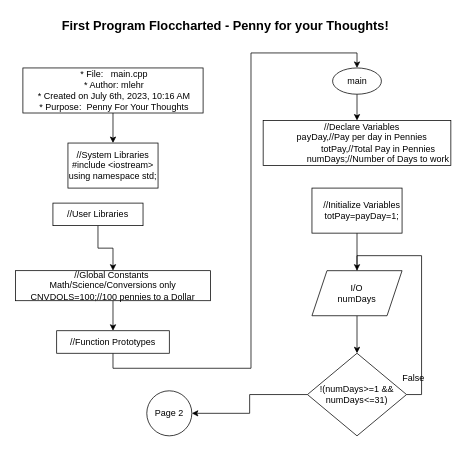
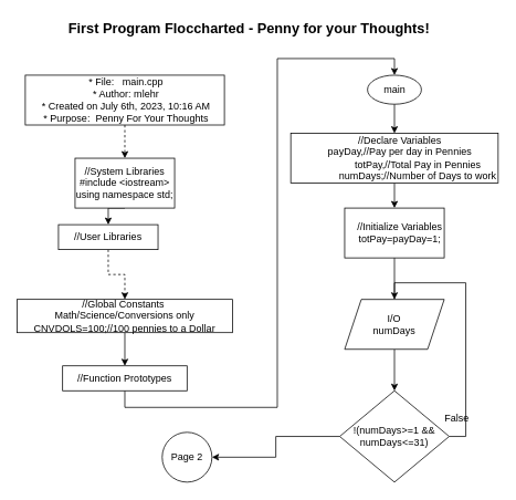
- <mxCell id="2" style="edgeStyle=orthogonalEdgeStyle;rounded=0;orthogonalLoop=1;jettySize=auto;html=1;exitX=0.5;exitY=1;exitDx=0;exitDy=0;entryX=0.5;entryY=0;entryDx=0;entryDy=0;" parent="1" source="3" target="5" edge="1"><mxGeometry relative="1" as="geometry" /></mxCell>
+ <mxCell id="2" style="edgeStyle=orthogonalEdgeStyle;rounded=0;orthogonalLoop=1;jettySize=auto;html=1;exitX=0.5;exitY=1;exitDx=0;exitDy=0;entryX=0.5;entryY=0;entryDx=0;entryDy=0;dashed=1;" parent="1" source="3" target="5" edge="1"><mxGeometry relative="1" as="geometry" /></mxCell>
+ <mxCell id="15" style="edgeStyle=orthogonalEdgeStyle;rounded=0;orthogonalLoop=1;jettySize=auto;html=1;exitX=0.5;exitY=1;exitDx=0;exitDy=0;entryX=0.5;entryY=0;entryDx=0;entryDy=0;" edge="1" parent="1" source="16" target="18"><mxGeometry relative="1" as="geometry" /></mxCell>
+ <mxCell id="4" style="edgeStyle=orthogonalEdgeStyle;rounded=0;orthogonalLoop=1;jettySize=auto;html=1;exitX=0.5;exitY=1;exitDx=0;exitDy=0;entryX=0.5;entryY=0;entryDx=0;entryDy=0;" parent="1" source="5" target="7" edge="1"><mxGeometry relative="1" as="geometry" /></mxCell>
- <mxCell id="6" style="edgeStyle=orthogonalEdgeStyle;rounded=0;orthogonalLoop=1;jettySize=auto;html=1;exitX=0.5;exitY=1;exitDx=0;exitDy=0;entryX=0.5;entryY=0;entryDx=0;entryDy=0;" parent="1" source="7" target="9" edge="1"><mxGeometry relative="1" as="geometry" /></mxCell>
+ <mxCell id="6" style="edgeStyle=orthogonalEdgeStyle;rounded=0;orthogonalLoop=1;jettySize=auto;html=1;exitX=0.5;exitY=1;exitDx=0;exitDy=0;entryX=0.5;entryY=0;entryDx=0;entryDy=0;dashed=1;" parent="1" source="7" target="9" edge="1"><mxGeometry relative="1" as="geometry" /></mxCell>
